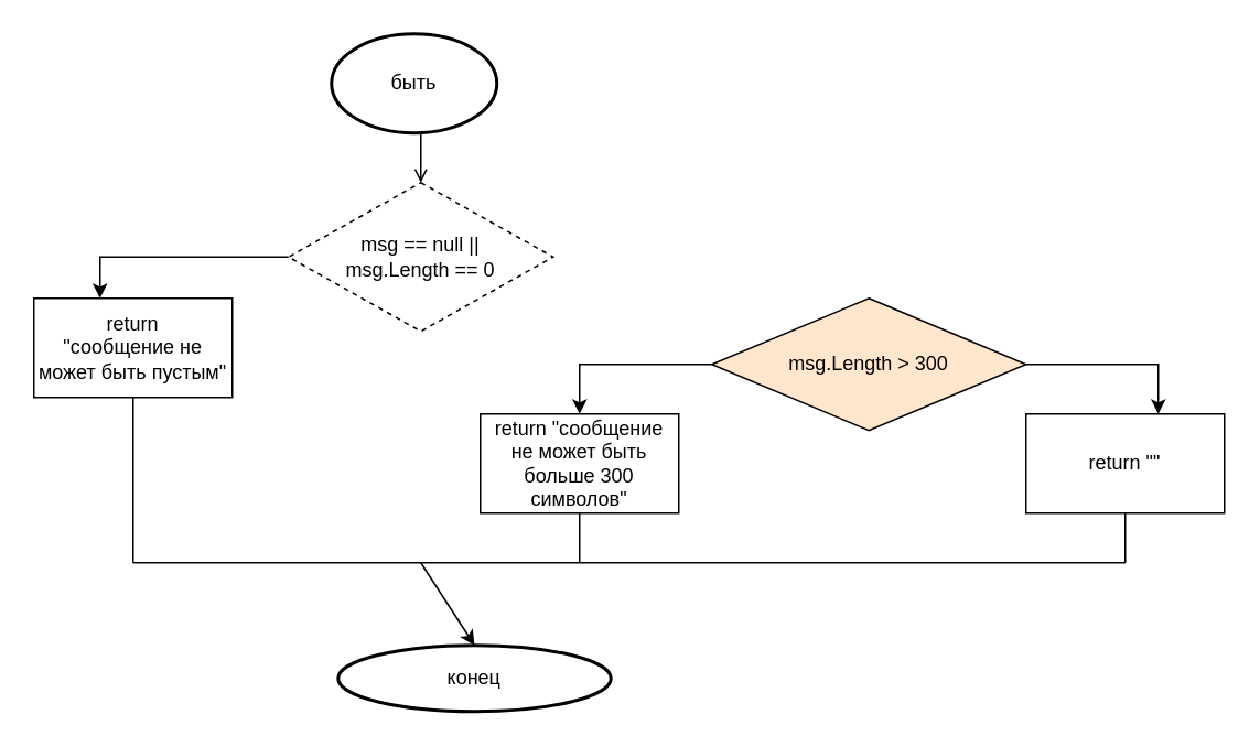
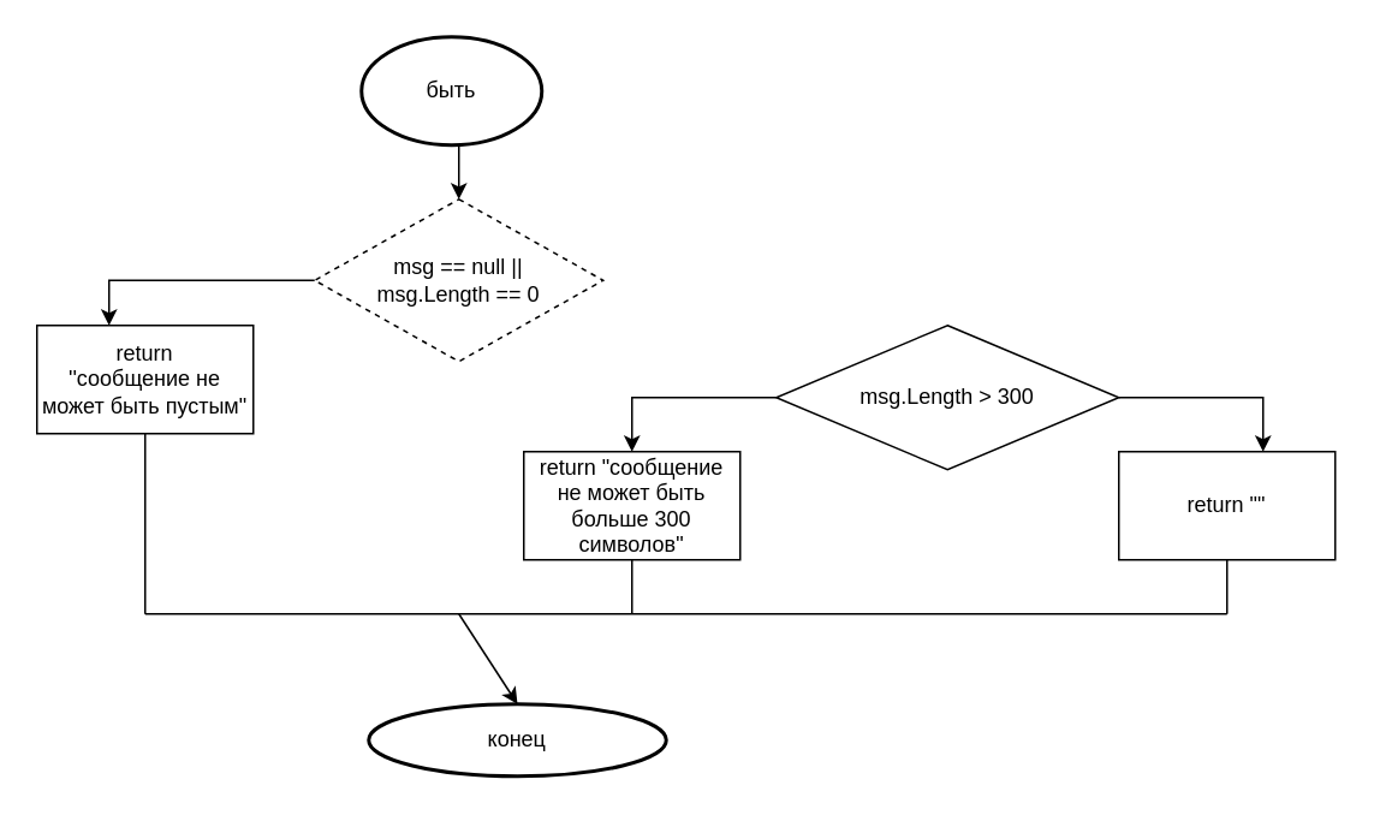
- <mxCell id="2" value="" style="edgeStyle=orthogonalEdgeStyle;rounded=0;orthogonalLoop=1;jettySize=auto;html=1;endArrow=open;" edge="1" parent="1" source="3" target="5"><mxGeometry relative="1" as="geometry"><Array as="points"><mxPoint x="254" y="90" /><mxPoint x="254" y="90" /></Array></mxGeometry></mxCell>
+ <mxCell id="2" value="" style="edgeStyle=orthogonalEdgeStyle;rounded=0;orthogonalLoop=1;jettySize=auto;html=1;" edge="1" parent="1" source="3" target="5"><mxGeometry relative="1" as="geometry"><Array as="points"><mxPoint x="254" y="90" /><mxPoint x="254" y="90" /></Array></mxGeometry></mxCell>
- <mxCell id="9" value="msg.Length &amp;gt; 300" style="rhombus;whiteSpace=wrap;html=1;fillColor=#ffe6cc;" vertex="1" parent="1"><mxGeometry x="430" y="180" width="190" height="80" as="geometry" /></mxCell>
+ <mxCell id="9" value="msg.Length &amp;gt; 300" style="rhombus;whiteSpace=wrap;html=1;" vertex="1" parent="1"><mxGeometry x="430" y="180" width="190" height="80" as="geometry" /></mxCell>
